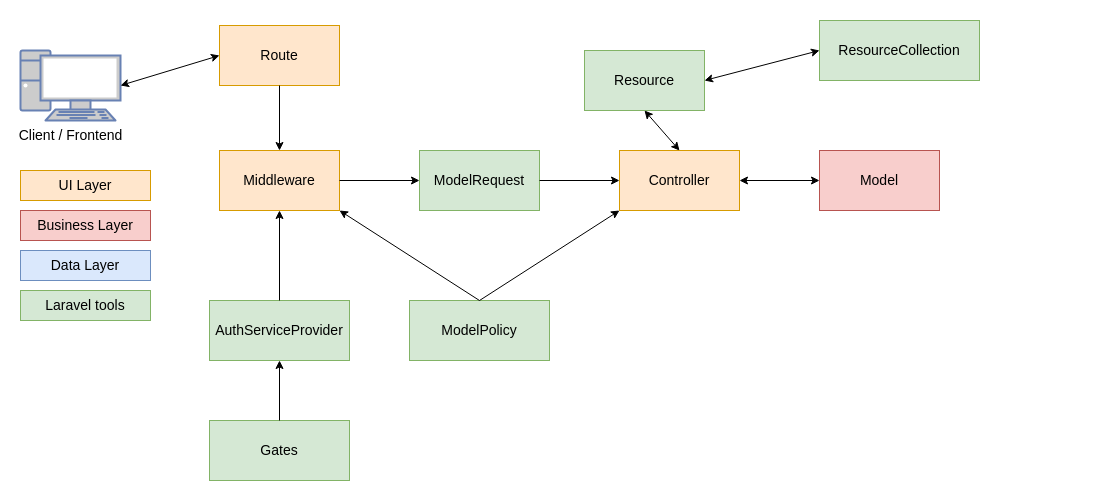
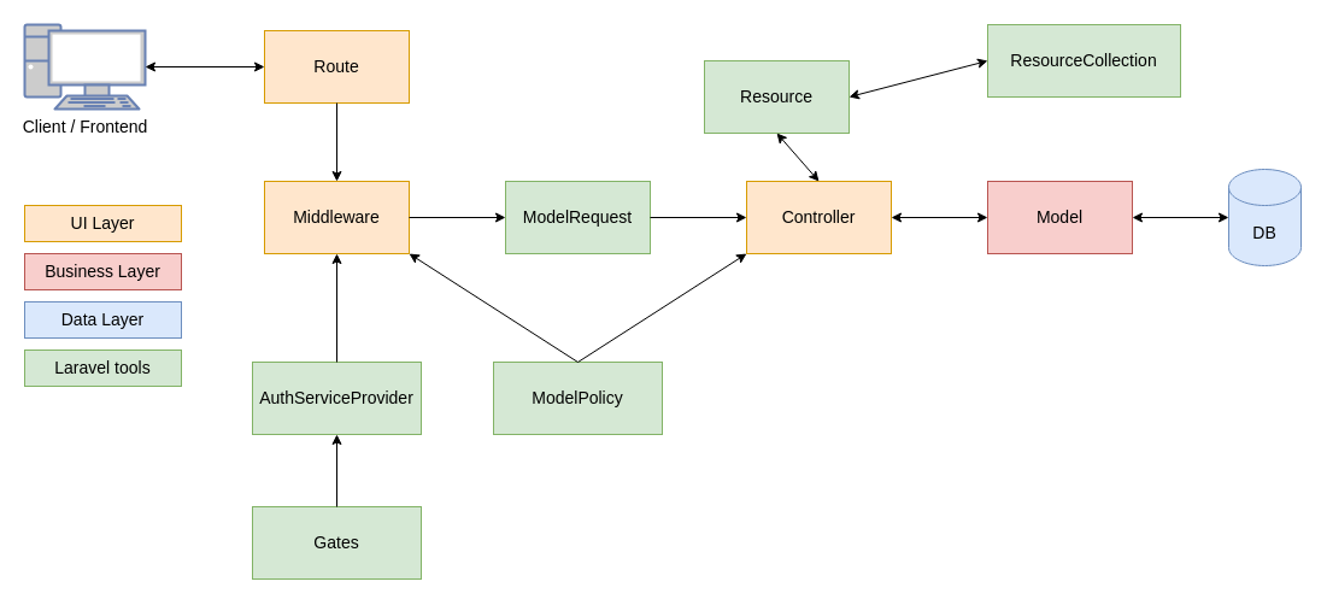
- <mxCell id="28" value="Client / Frontend" style="fontColor=#000000;verticalAlign=top;verticalLabelPosition=bottom;labelPosition=center;align=center;html=1;outlineConnect=0;fillColor=#CCCCCC;strokeColor=#6881B3;gradientColor=none;gradientDirection=north;strokeWidth=2;shape=mxgraph.networks.pc;fontSize=14;" parent="1" vertex="1"><mxGeometry x="20" y="50" width="100" height="70" as="geometry" /></mxCell>
+ <mxCell id="28" value="Client / Frontend" style="fontColor=#000000;verticalAlign=top;verticalLabelPosition=bottom;labelPosition=center;align=center;html=1;outlineConnect=0;fillColor=#CCCCCC;strokeColor=#6881B3;gradientColor=none;gradientDirection=north;strokeWidth=2;shape=mxgraph.networks.pc;fontSize=14;" parent="1" vertex="1"><mxGeometry x="20" y="20" width="100" height="70" as="geometry" /></mxCell>
+ <mxCell id="5" value="" style="endArrow=classic;startArrow=classic;html=1;rounded=0;strokeColor=#000000;fillColor=#000000;entryX=0;entryY=0.5;entryDx=0;entryDy=0;entryPerimeter=0;exitX=1;exitY=0.5;exitDx=0;exitDy=0;" parent="1" source="2" target="3" edge="1"><mxGeometry width="50" height="50" relative="1" as="geometry"><mxPoint x="734" y="280" as="sourcePoint" /><mxPoint x="734" y="210" as="targetPoint" /></mxGeometry></mxCell>
+ <mxCell id="3" value="DB" style="shape=cylinder3;whiteSpace=wrap;html=1;boundedLbl=1;backgroundOutline=1;size=15;fillColor=#dae8fc;strokeColor=#6c8ebf;fontSize=14;" parent="1" vertex="1"><mxGeometry x="1019" y="140" width="60" height="80" as="geometry" /></mxCell>
